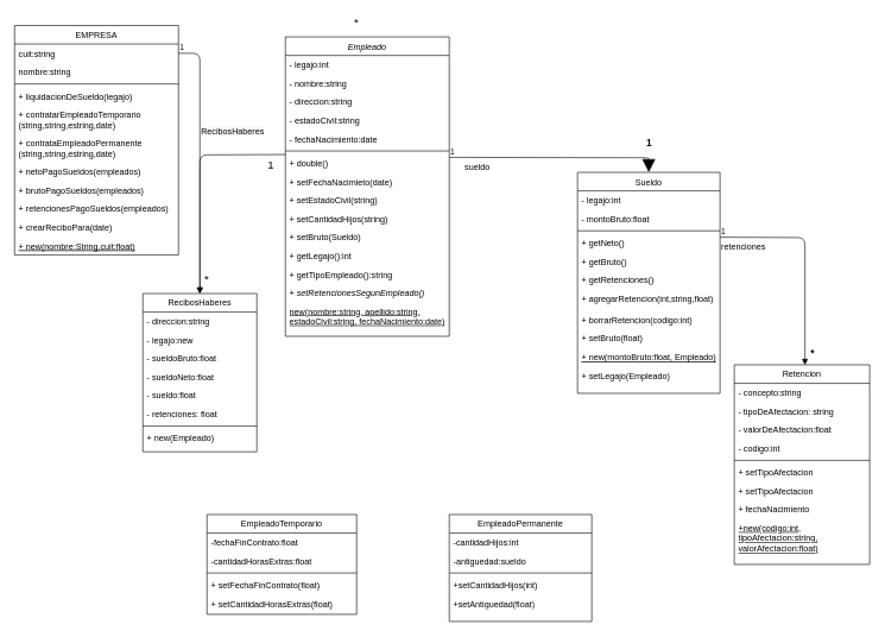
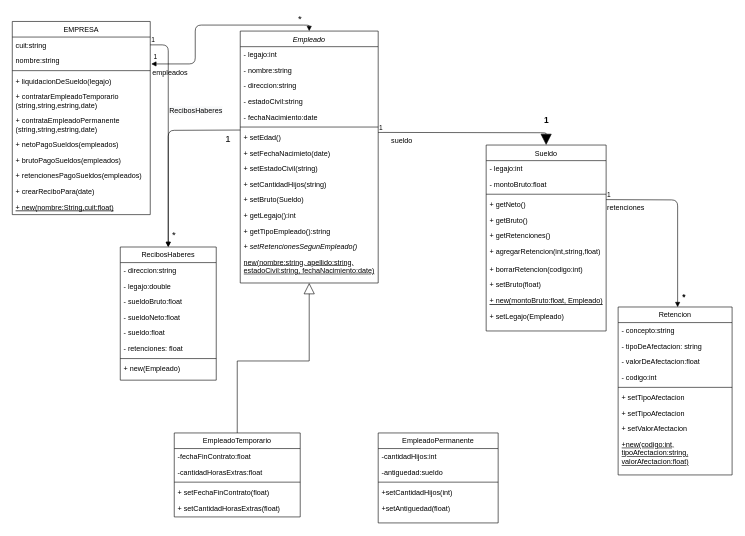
+ <mxCell id="43" value="empleados" style="endArrow=block;endFill=1;html=1;edgeStyle=orthogonalEdgeStyle;align=left;verticalAlign=top;fontSize=12;entryX=0.5;entryY=0;entryDx=0;entryDy=0;exitX=1.007;exitY=0.724;exitDx=0;exitDy=0;exitPerimeter=0;startArrow=block;startFill=1;" parent="1" source="33" target="2" edge="1"><mxGeometry x="-1" relative="1" as="geometry"><mxPoint x="230" y="141" as="sourcePoint" /><mxPoint x="390" y="141" as="targetPoint" /></mxGeometry></mxCell>
+ <mxCell id="44" value="1" style="edgeLabel;resizable=0;html=1;align=left;verticalAlign=bottom;" parent="43" connectable="0" vertex="1"><mxGeometry x="-1" relative="1" as="geometry"><mxPoint x="2" y="-4" as="offset" /></mxGeometry></mxCell>
- <mxCell id="9" value="+ double()" style="text;align=left;verticalAlign=top;spacingLeft=4;spacingRight=4;overflow=hidden;rotatable=0;points=[[0,0.5],[1,0.5]];portConstraint=eastwest;" parent="2" vertex="1"><mxGeometry y="164" width="230" height="26" as="geometry" /></mxCell>
+ <mxCell id="9" value="+ setEdad()" style="text;align=left;verticalAlign=top;spacingLeft=4;spacingRight=4;overflow=hidden;rotatable=0;points=[[0,0.5],[1,0.5]];portConstraint=eastwest;" parent="2" vertex="1"><mxGeometry y="164" width="230" height="26" as="geometry" /></mxCell>
- <mxCell id="75" value="- legajo:new" style="text;align=left;verticalAlign=top;spacingLeft=4;spacingRight=4;overflow=hidden;rotatable=0;points=[[0,0.5],[1,0.5]];portConstraint=eastwest;" parent="73" vertex="1"><mxGeometry y="52" width="160" height="26" as="geometry" /></mxCell>
+ <mxCell id="75" value="- legajo:double" style="text;align=left;verticalAlign=top;spacingLeft=4;spacingRight=4;overflow=hidden;rotatable=0;points=[[0,0.5],[1,0.5]];portConstraint=eastwest;" parent="73" vertex="1"><mxGeometry y="52" width="160" height="26" as="geometry" /></mxCell>
+ <mxCell id="24" style="edgeStyle=orthogonalEdgeStyle;rounded=0;jumpSize=18;orthogonalLoop=1;jettySize=auto;html=1;entryX=0.5;entryY=1;entryDx=0;entryDy=0;fontSize=12;endArrow=block;endFill=0;startSize=6;strokeColor=#000000;endSize=16;" parent="1" source="25" target="2" edge="1"><mxGeometry relative="1" as="geometry" /></mxCell>
- <mxCell id="53" value="+ fechaNacimiento" style="text;align=left;verticalAlign=top;spacingLeft=4;spacingRight=4;overflow=hidden;rotatable=0;points=[[0,0.5],[1,0.5]];portConstraint=eastwest;" parent="45" vertex="1"><mxGeometry y="190" width="190" height="26" as="geometry" /></mxCell>
+ <mxCell id="53" value="+ setValorAfectacion" style="text;align=left;verticalAlign=top;spacingLeft=4;spacingRight=4;overflow=hidden;rotatable=0;points=[[0,0.5],[1,0.5]];portConstraint=eastwest;" parent="45" vertex="1"><mxGeometry y="190" width="190" height="26" as="geometry" /></mxCell>
